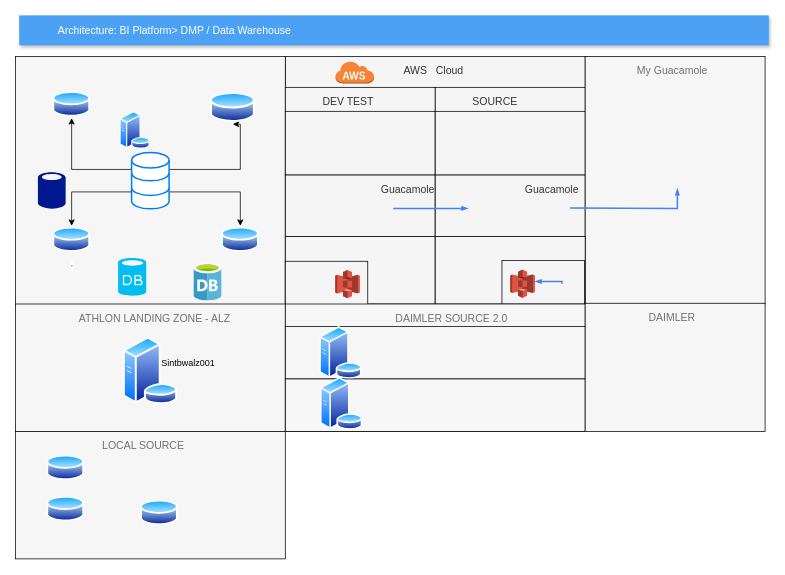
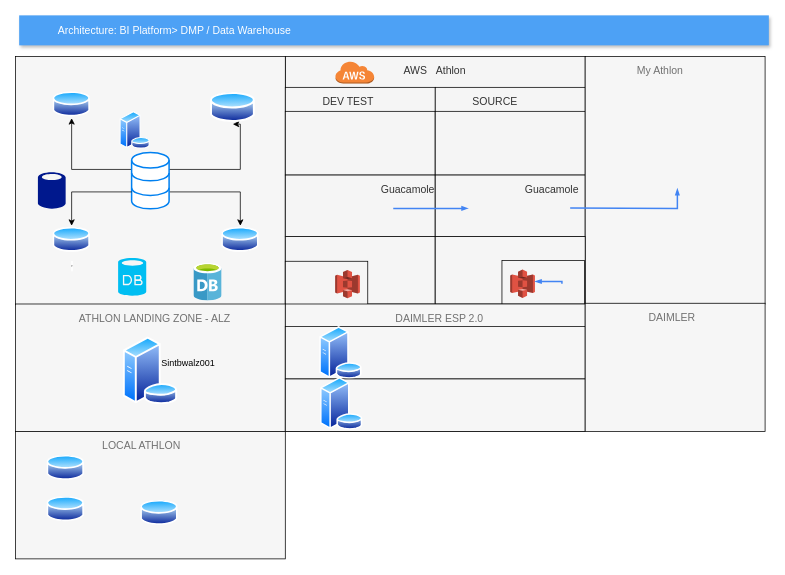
- <mxCell id="2" value="&lt;div style=&quot;text-align: center&quot;&gt;&amp;nbsp; &amp;nbsp; &amp;nbsp; &amp;nbsp; &amp;nbsp; &amp;nbsp; &amp;nbsp; &amp;nbsp; &amp;nbsp; &amp;nbsp; &amp;nbsp; &amp;nbsp; &amp;nbsp; &amp;nbsp; AWS&amp;nbsp; &amp;nbsp;Cloud&lt;/div&gt;" style="fillColor=#f5f5f5;strokeColor=#000000;shadow=0;fontSize=14;align=left;spacing=10;fontColor=#333333;9E9E9E;verticalAlign=top;spacingTop=-4;fontStyle=0;spacingLeft=40;html=1;" parent="1" vertex="1"><mxGeometry x="380" y="75" width="400" height="331" as="geometry" /></mxCell>
+ <mxCell id="2" value="&lt;div style=&quot;text-align: center&quot;&gt;&amp;nbsp; &amp;nbsp; &amp;nbsp; &amp;nbsp; &amp;nbsp; &amp;nbsp; &amp;nbsp; &amp;nbsp; &amp;nbsp; &amp;nbsp; &amp;nbsp; &amp;nbsp; &amp;nbsp; &amp;nbsp; AWS&amp;nbsp; &amp;nbsp;Athlon&lt;/div&gt;" style="fillColor=#f5f5f5;strokeColor=#000000;shadow=0;fontSize=14;align=left;spacing=10;fontColor=#333333;9E9E9E;verticalAlign=top;spacingTop=-4;fontStyle=0;spacingLeft=40;html=1;" parent="1" vertex="1"><mxGeometry x="380" y="75" width="400" height="331" as="geometry" /></mxCell>
- <mxCell id="38" value="&lt;div style=&quot;text-align: right&quot;&gt;&lt;span&gt;&amp;nbsp; &amp;nbsp; &amp;nbsp;My Guacamole&lt;/span&gt;&lt;/div&gt;" style="fillColor=#F6F6F6;strokeColor=#000000;shadow=0;gradientColor=none;fontSize=14;align=left;spacing=10;fontColor=#717171;9E9E9E;verticalAlign=top;spacingTop=-4;fontStyle=0;spacingLeft=40;html=1;" vertex="1" parent="1"><mxGeometry x="780" y="75" width="240" height="330" as="geometry" /></mxCell>
+ <mxCell id="38" value="&lt;div style=&quot;text-align: right&quot;&gt;&lt;span&gt;&amp;nbsp; &amp;nbsp; &amp;nbsp;My Athlon&lt;/span&gt;&lt;/div&gt;" style="fillColor=#F6F6F6;strokeColor=#000000;shadow=0;gradientColor=none;fontSize=14;align=left;spacing=10;fontColor=#717171;9E9E9E;verticalAlign=top;spacingTop=-4;fontStyle=0;spacingLeft=40;html=1;" vertex="1" parent="1"><mxGeometry x="780" y="75" width="240" height="330" as="geometry" /></mxCell>
- <mxCell id="53" value="&lt;div style=&quot;text-align: right&quot;&gt;&amp;nbsp; &amp;nbsp; &amp;nbsp; &amp;nbsp; &amp;nbsp; &amp;nbsp; &amp;nbsp; &amp;nbsp; &amp;nbsp; &amp;nbsp; &amp;nbsp; &amp;nbsp; &amp;nbsp;DAIMLER SOURCE 2.0&lt;/div&gt;" style="fillColor=#F6F6F6;strokeColor=#000000;shadow=0;gradientColor=none;fontSize=14;align=left;spacing=10;fontColor=#717171;9E9E9E;verticalAlign=top;spacingTop=-4;fontStyle=0;spacingLeft=40;html=1;" vertex="1" parent="1"><mxGeometry x="380" y="405" width="400" height="170" as="geometry" /></mxCell>
+ <mxCell id="53" value="&lt;div style=&quot;text-align: right&quot;&gt;&amp;nbsp; &amp;nbsp; &amp;nbsp; &amp;nbsp; &amp;nbsp; &amp;nbsp; &amp;nbsp; &amp;nbsp; &amp;nbsp; &amp;nbsp; &amp;nbsp; &amp;nbsp; &amp;nbsp;DAIMLER ESP 2.0&lt;/div&gt;" style="fillColor=#F6F6F6;strokeColor=#000000;shadow=0;gradientColor=none;fontSize=14;align=left;spacing=10;fontColor=#717171;9E9E9E;verticalAlign=top;spacingTop=-4;fontStyle=0;spacingLeft=40;html=1;" vertex="1" parent="1"><mxGeometry x="380" y="405" width="400" height="170" as="geometry" /></mxCell>
- <mxCell id="59" value="&lt;div style=&quot;text-align: right&quot;&gt;&amp;nbsp; &amp;nbsp; &amp;nbsp; &amp;nbsp; &amp;nbsp; &amp;nbsp; &amp;nbsp; &amp;nbsp; &amp;nbsp;LOCAL SOURCE&lt;/div&gt;" style="fillColor=#F6F6F6;strokeColor=#000000;shadow=0;gradientColor=none;fontSize=14;align=left;spacing=10;fontColor=#717171;9E9E9E;verticalAlign=top;spacingTop=-4;fontStyle=0;spacingLeft=40;html=1;" vertex="1" parent="1"><mxGeometry x="20" y="575" width="360" height="170" as="geometry" /></mxCell>
+ <mxCell id="59" value="&lt;div style=&quot;text-align: right&quot;&gt;&amp;nbsp; &amp;nbsp; &amp;nbsp; &amp;nbsp; &amp;nbsp; &amp;nbsp; &amp;nbsp; &amp;nbsp; &amp;nbsp;LOCAL ATHLON&lt;/div&gt;" style="fillColor=#F6F6F6;strokeColor=#000000;shadow=0;gradientColor=none;fontSize=14;align=left;spacing=10;fontColor=#717171;9E9E9E;verticalAlign=top;spacingTop=-4;fontStyle=0;spacingLeft=40;html=1;" vertex="1" parent="1"><mxGeometry x="20" y="575" width="360" height="170" as="geometry" /></mxCell>
